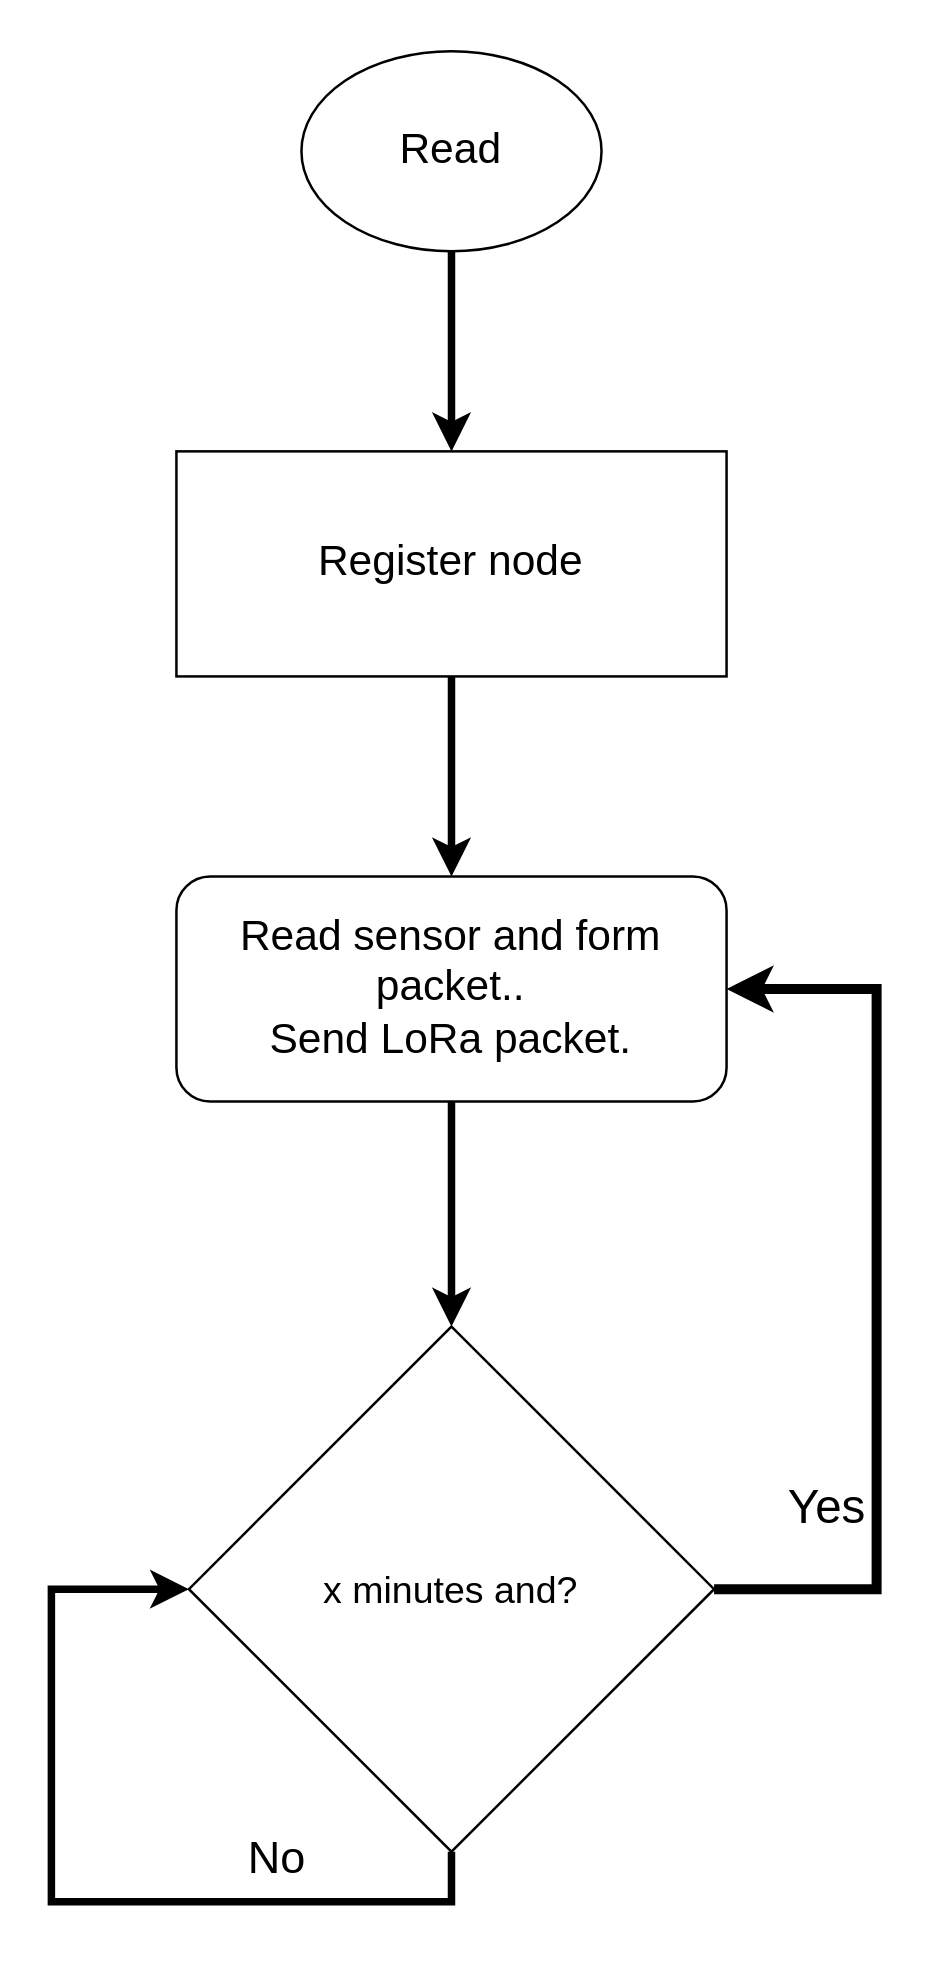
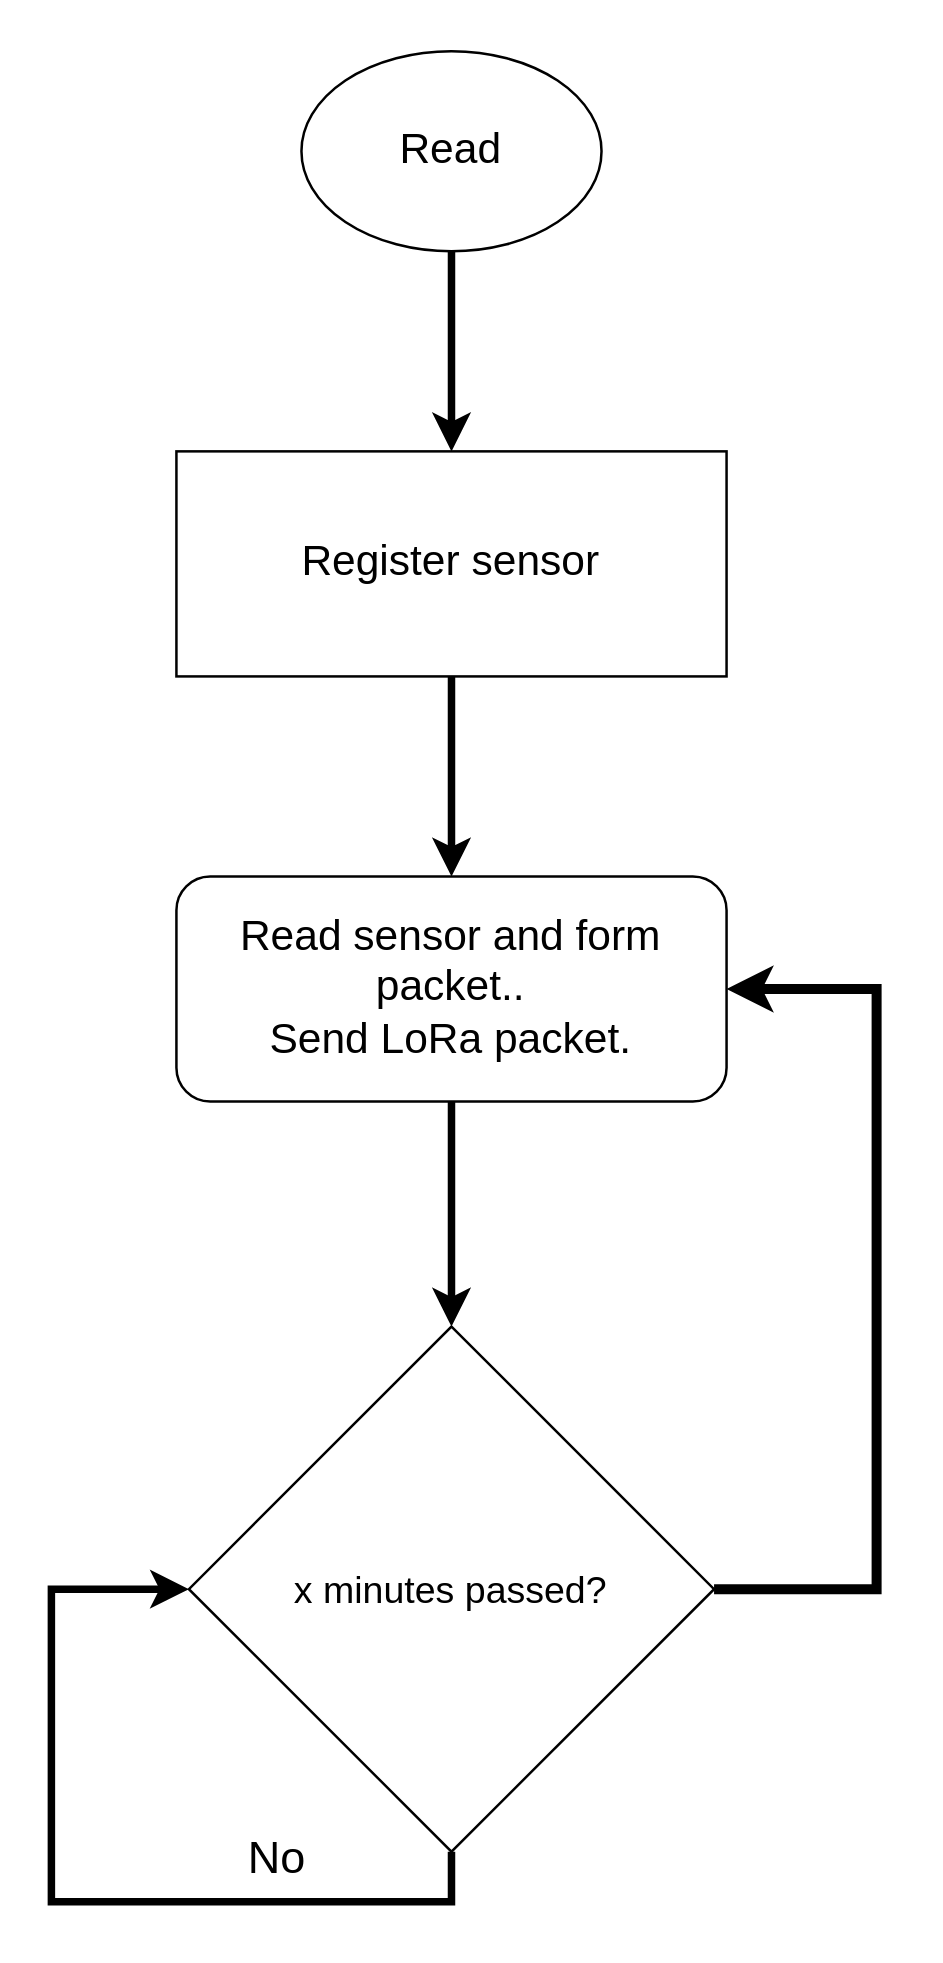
- <mxCell id="5" value="Register node" style="rounded=0;whiteSpace=wrap;html=1;fontSize=17;" vertex="1" parent="1"><mxGeometry x="70" y="180" width="220" height="90" as="geometry" /></mxCell>
+ <mxCell id="5" value="Register sensor" style="rounded=0;whiteSpace=wrap;html=1;fontSize=17;" vertex="1" parent="1"><mxGeometry x="70" y="180" width="220" height="90" as="geometry" /></mxCell>
- <mxCell id="11" value="Yes" style="text;html=1;align=center;verticalAlign=middle;resizable=0;points=[];autosize=1;strokeColor=none;fillColor=none;fontSize=19;" vertex="1" parent="1"><mxGeometry x="305" y="583" width="50" height="40" as="geometry" /></mxCell>
- <mxCell id="8" value="&lt;font style=&quot;font-size: 15px;&quot;&gt;x minutes and?&lt;/font&gt;" style="rhombus;whiteSpace=wrap;html=1;" vertex="1" parent="1"><mxGeometry x="75" y="530" width="210" height="210" as="geometry" /></mxCell>
+ <mxCell id="8" value="&lt;font style=&quot;font-size: 15px;&quot;&gt;x minutes passed?&lt;/font&gt;" style="rhombus;whiteSpace=wrap;html=1;" vertex="1" parent="1"><mxGeometry x="75" y="530" width="210" height="210" as="geometry" /></mxCell>
